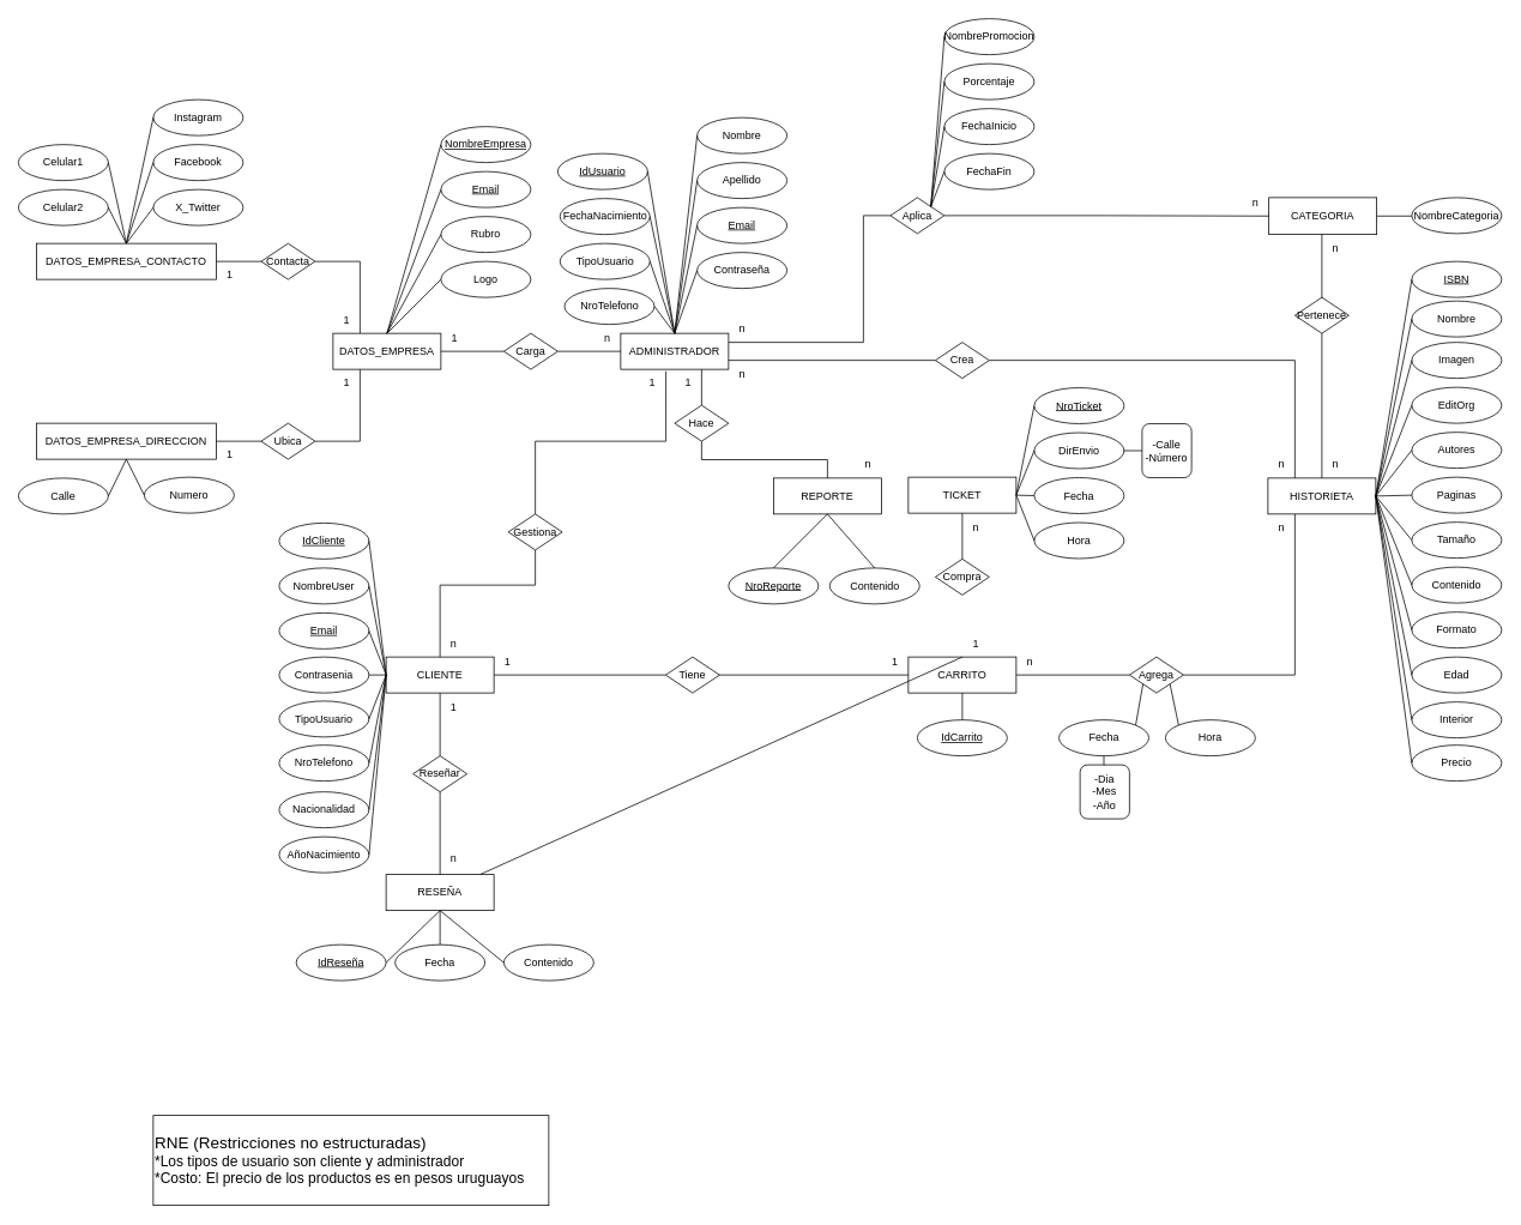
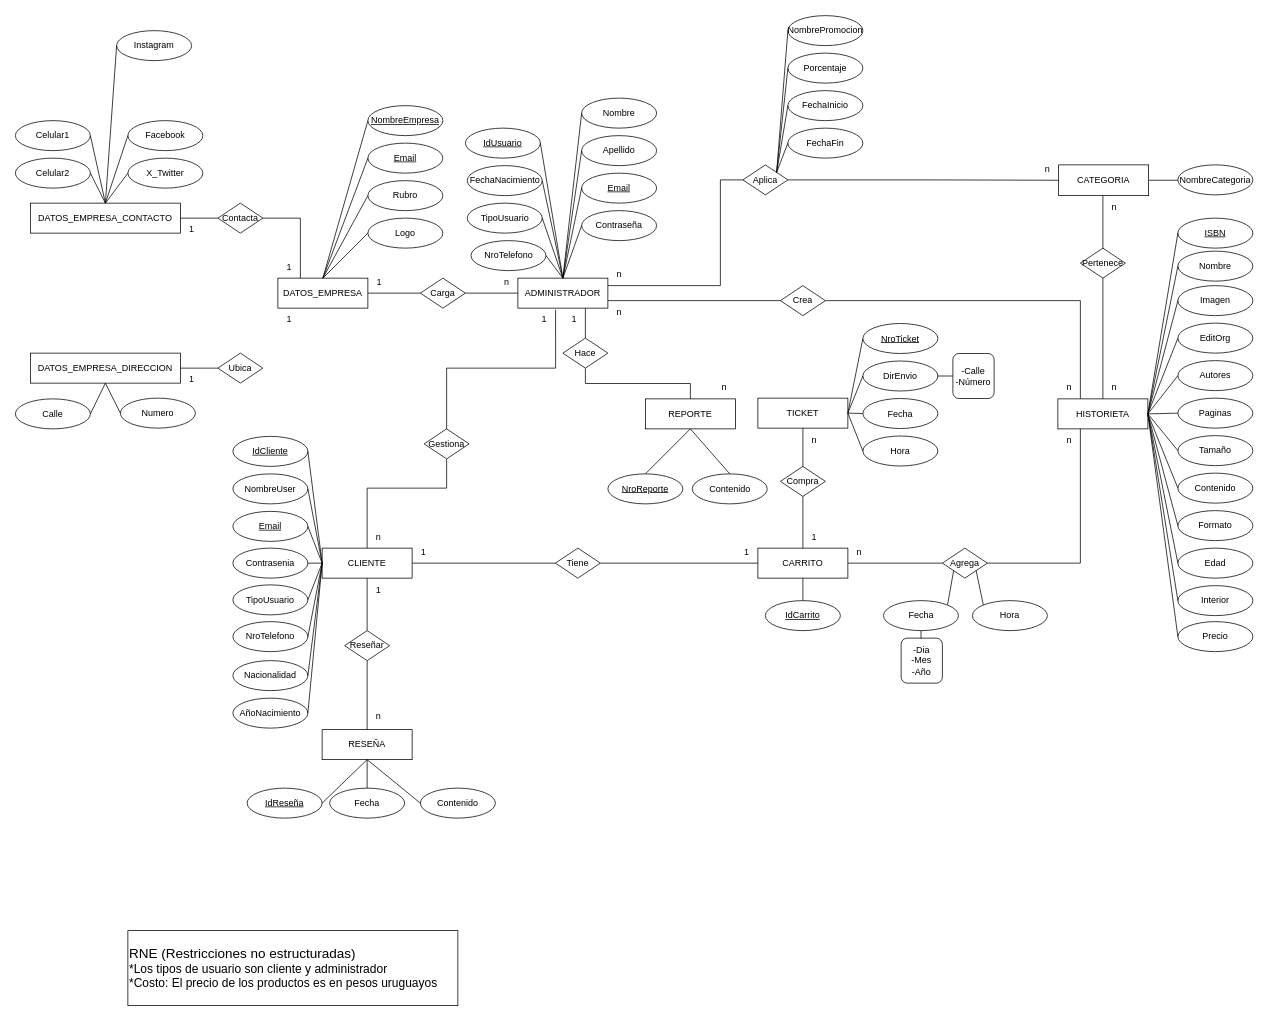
- <mxCell id="18" value="Instagram" style="ellipse;whiteSpace=wrap;html=1;" parent="1" vertex="1"><mxGeometry y="110" width="100" height="40" as="geometry" x="170" /></mxCell>
+ <mxCell id="18" value="Instagram" style="ellipse;whiteSpace=wrap;html=1;" parent="1" vertex="1"><mxGeometry x="155" y="40" width="100" height="40" as="geometry" /></mxCell>
- <mxCell id="2" style="edgeStyle=orthogonalEdgeStyle;rounded=0;orthogonalLoop=1;jettySize=auto;html=1;exitX=0.25;exitY=1;exitDx=0;exitDy=0;entryX=1;entryY=0.5;entryDx=0;entryDy=0;endArrow=none;endFill=0;" parent="1" source="4" target="170" edge="1"><mxGeometry relative="1" as="geometry" /></mxCell>
- <mxCell id="49" value="" style="orthogonalLoop=1;jettySize=auto;html=1;rounded=0;endArrow=none;endFill=0;exitX=0.5;exitY=0;exitDx=0;exitDy=0;" parent="1" source="11" target="135" edge="1"><mxGeometry width="100" relative="1" as="geometry"><mxPoint x="1068.5" y="820" as="sourcePoint" /><mxPoint x="1130" y="1010" as="targetPoint" /></mxGeometry></mxCell>
+ <mxCell id="49" value="" style="orthogonalLoop=1;jettySize=auto;html=1;rounded=0;endArrow=none;endFill=0;entryX=0.5;entryY=0;entryDx=0;entryDy=0;exitX=0.5;exitY=0;exitDx=0;exitDy=0;" parent="1" source="11" target="50" edge="1"><mxGeometry width="100" relative="1" as="geometry"><mxPoint x="1068.5" y="820" as="sourcePoint" /><mxPoint x="1130" y="1010" as="targetPoint" /></mxGeometry></mxCell>
